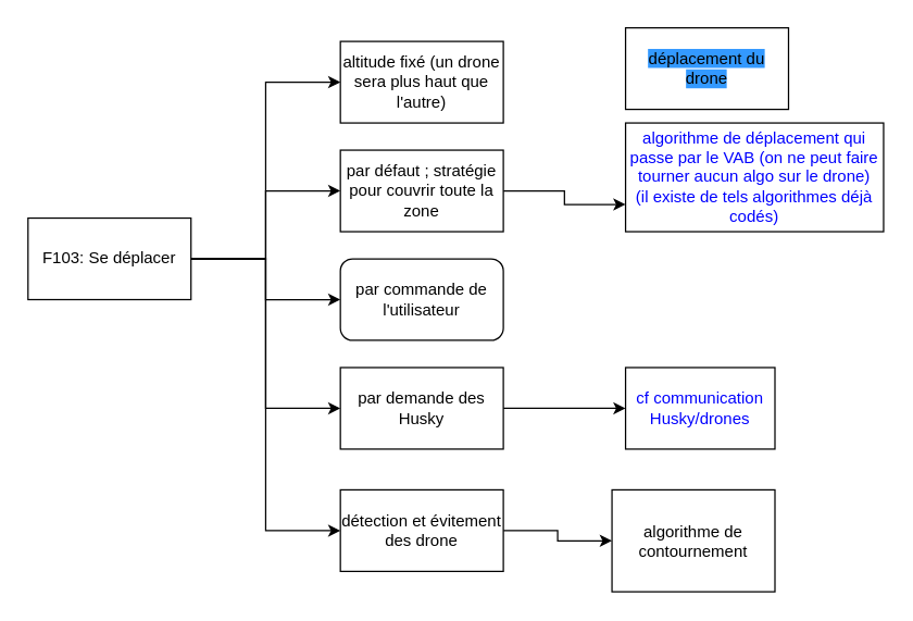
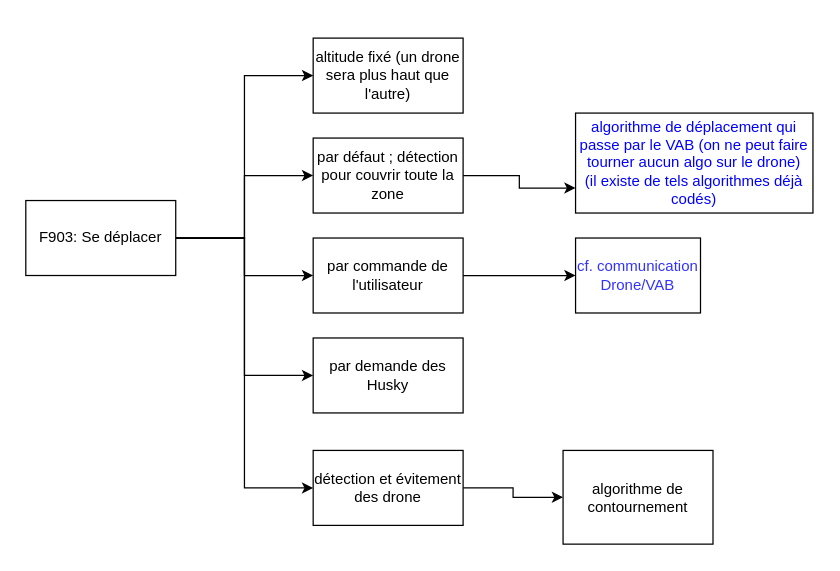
- <mxCell id="8" value="&lt;font color=&quot;#000000&quot; style=&quot;background-color: rgb(51 , 153 , 255)&quot;&gt;déplacement du drone&lt;/font&gt;" style="rounded=0;whiteSpace=wrap;html=1;labelBackgroundColor=none;fontColor=#0000FF;fillColor=#FFFFFF;" parent="1" vertex="1"><mxGeometry x="460" y="20" width="120" height="60" as="geometry" /></mxCell>
- <mxCell id="10" value="par défaut ; stratégie pour couvrir toute la zone" style="rounded=0;whiteSpace=wrap;html=1;labelBackgroundColor=none;fontColor=#000000;strokeColor=#000000;fillColor=default;" parent="1" vertex="1"><mxGeometry x="250" y="110" width="120" height="60" as="geometry" /></mxCell>
+ <mxCell id="10" value="par défaut ; détection pour couvrir toute la zone" style="rounded=0;whiteSpace=wrap;html=1;labelBackgroundColor=none;fontColor=#000000;strokeColor=#000000;fillColor=default;" parent="1" vertex="1"><mxGeometry x="250" y="110" width="120" height="60" as="geometry" /></mxCell>
- <mxCell id="7" value="F103: Se déplacer" style="rounded=0;whiteSpace=wrap;html=1;" parent="1" vertex="1"><mxGeometry x="20" y="160" width="120" height="60" as="geometry" /></mxCell>
+ <mxCell id="7" value="F903: Se déplacer" style="rounded=0;whiteSpace=wrap;html=1;" parent="1" vertex="1"><mxGeometry x="20" y="160" width="120" height="60" as="geometry" /></mxCell>
- <mxCell id="12" value="par commande de l'utilisateur" style="whiteSpace=wrap;html=1;labelBackgroundColor=none;fontColor=#000000;strokeColor=#000000;fillColor=default;rounded=1;" parent="1" vertex="1"><mxGeometry x="250" y="190" width="120" height="60" as="geometry" /></mxCell>
+ <mxCell id="12" value="par commande de l'utilisateur" style="rounded=0;whiteSpace=wrap;html=1;labelBackgroundColor=none;fontColor=#000000;strokeColor=#000000;fillColor=default;" parent="1" vertex="1"><mxGeometry x="250" y="190" width="120" height="60" as="geometry" /></mxCell>
+ <mxCell id="11" style="edgeStyle=orthogonalEdgeStyle;rounded=0;orthogonalLoop=1;jettySize=auto;html=1;exitX=1;exitY=0.5;exitDx=0;exitDy=0;entryX=0;entryY=0.5;entryDx=0;entryDy=0;fontColor=#000000;" parent="1" source="12" target="16" edge="1"><mxGeometry relative="1" as="geometry" /></mxCell>
+ <mxCell id="16" value="&lt;font color=&quot;#3333ff&quot;&gt;cf. communication Drone/VAB&lt;/font&gt;" style="rounded=0;whiteSpace=wrap;html=1;labelBackgroundColor=none;fontColor=#000000;fillColor=#FFFFFF;" parent="1" vertex="1"><mxGeometry x="460" y="190" width="100" height="60" as="geometry" /></mxCell>
- <mxCell id="13" style="edgeStyle=orthogonalEdgeStyle;rounded=0;orthogonalLoop=1;jettySize=auto;html=1;exitX=1;exitY=0.5;exitDx=0;exitDy=0;entryX=0;entryY=0.5;entryDx=0;entryDy=0;fontColor=#000000;" parent="1" source="14" target="15" edge="1"><mxGeometry relative="1" as="geometry" /></mxCell>
- <mxCell id="15" value="&lt;font color=&quot;#0000ff&quot;&gt;cf communication Husky/drones&lt;/font&gt;" style="rounded=0;whiteSpace=wrap;html=1;labelBackgroundColor=none;fontColor=#000000;strokeColor=#000000;fillColor=default;" parent="1" vertex="1"><mxGeometry x="460" y="270" width="110" height="60" as="geometry" /></mxCell>
